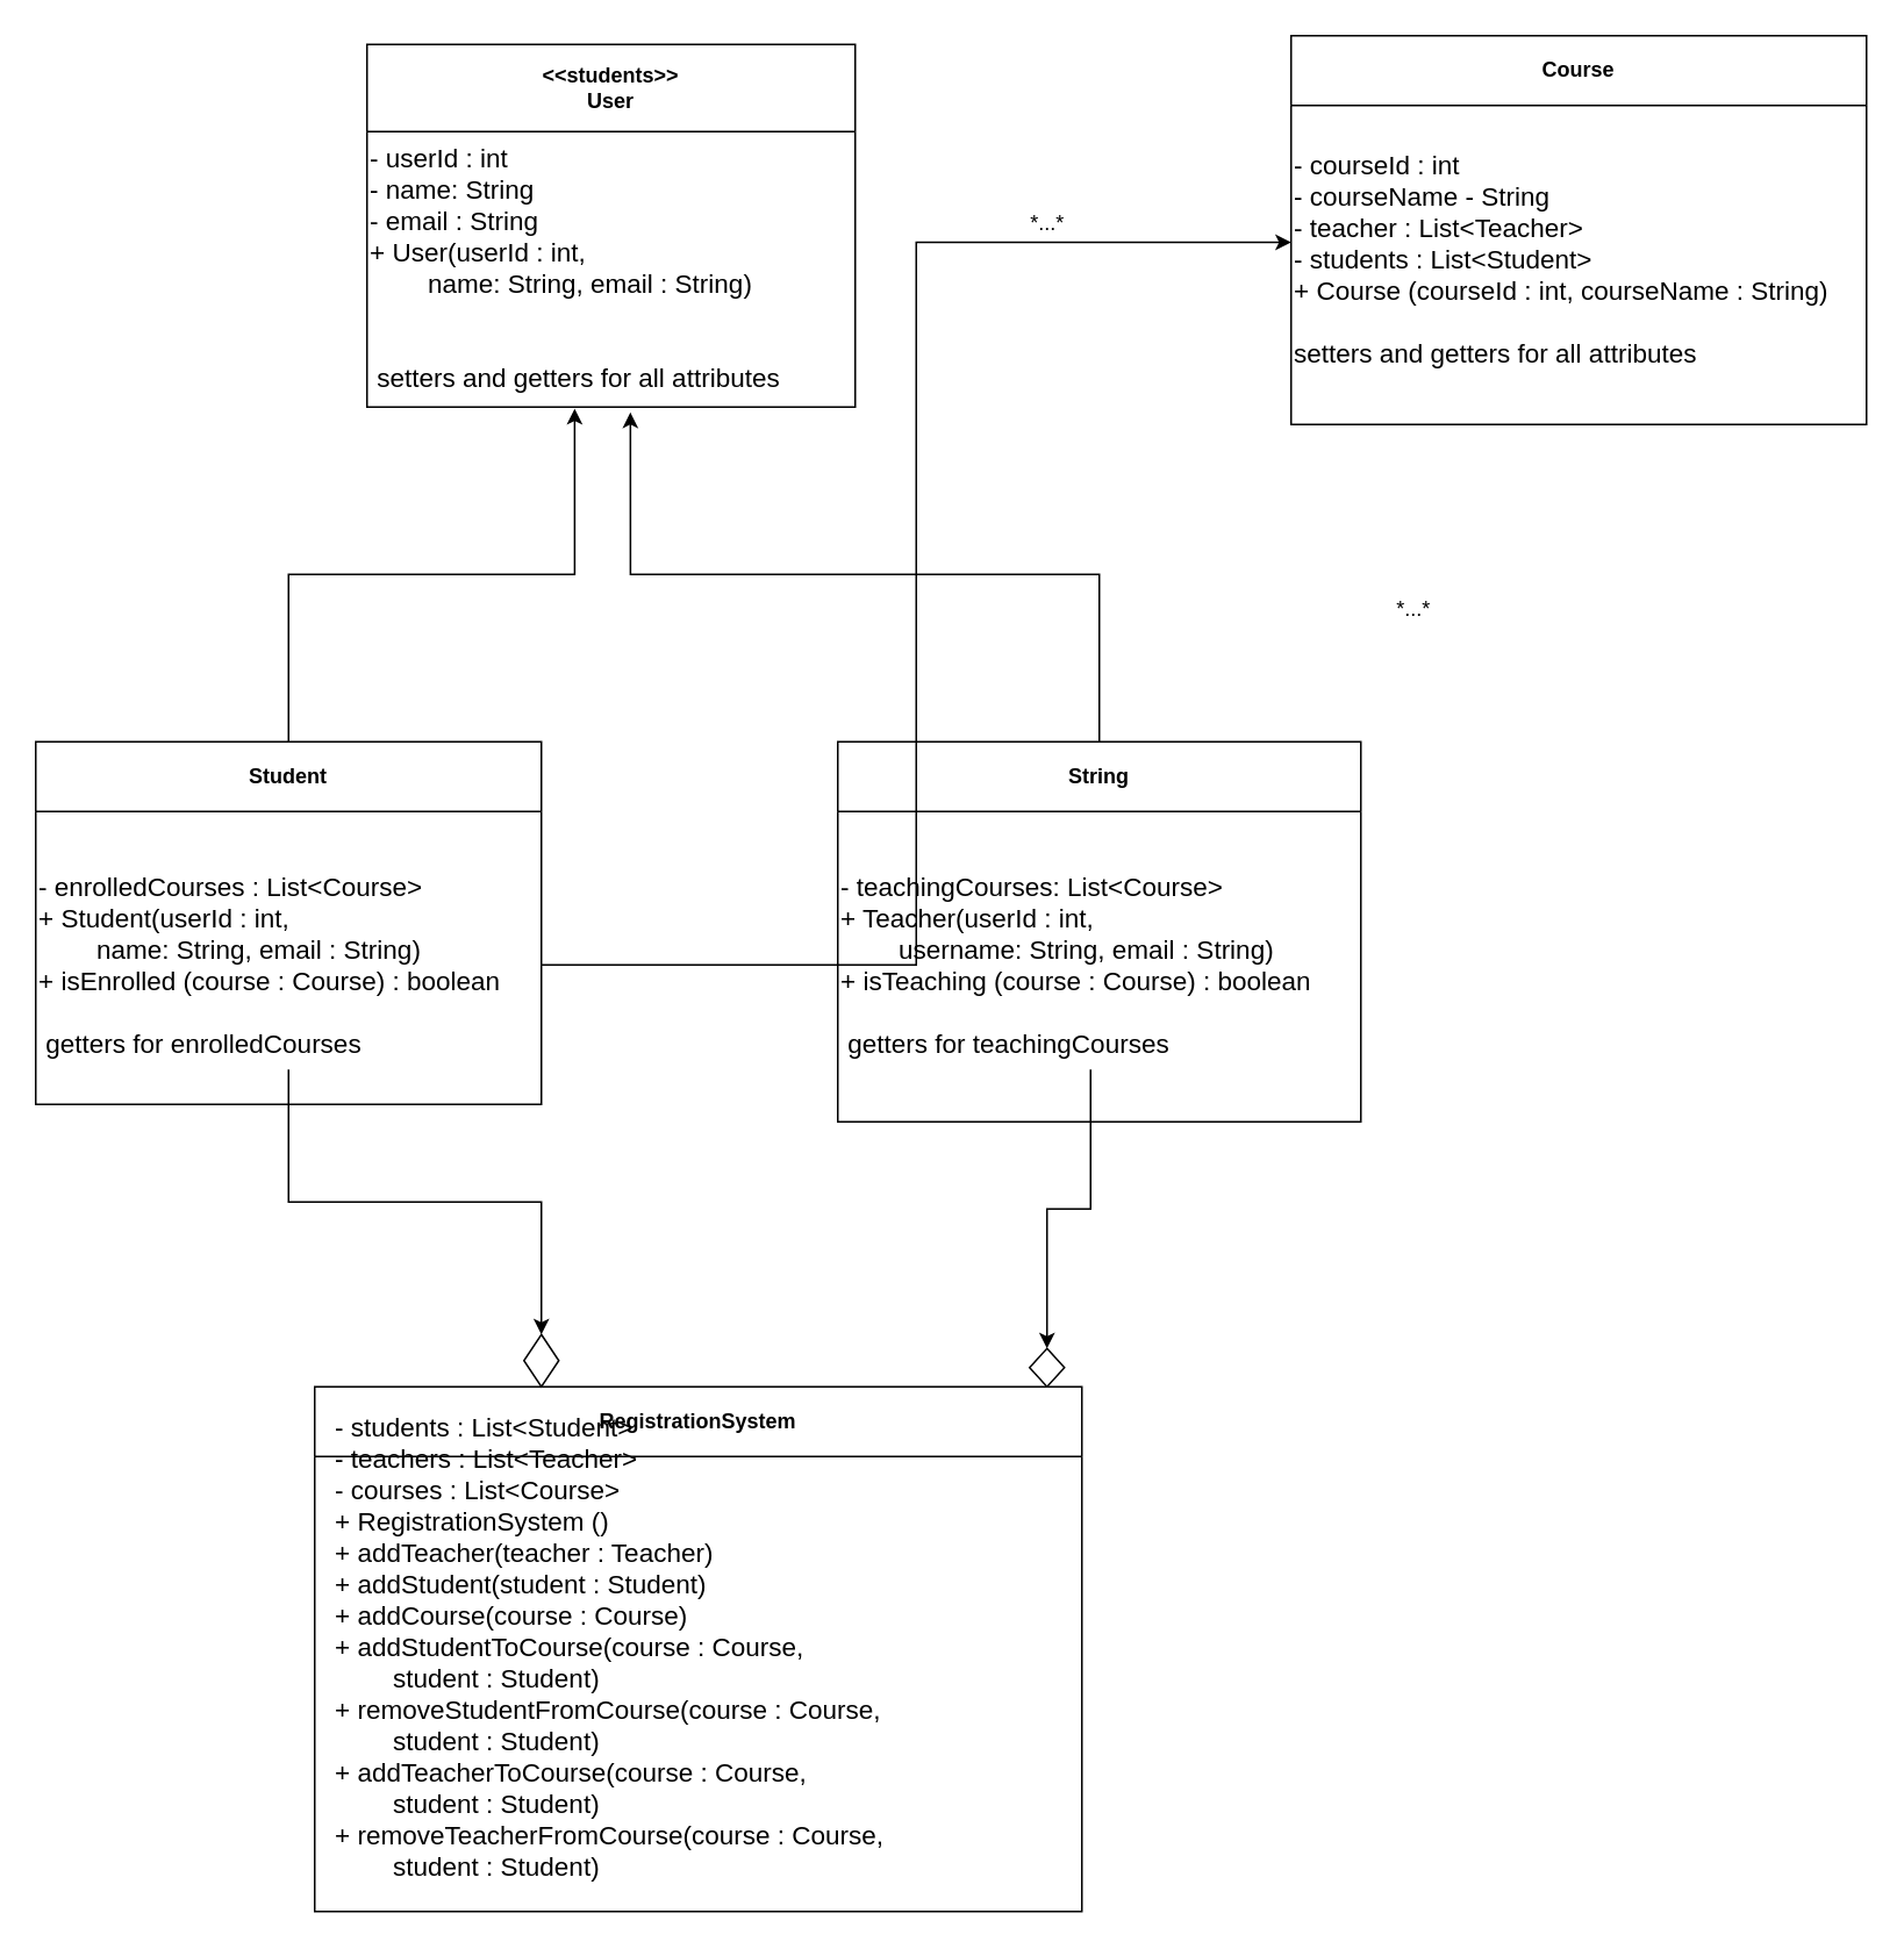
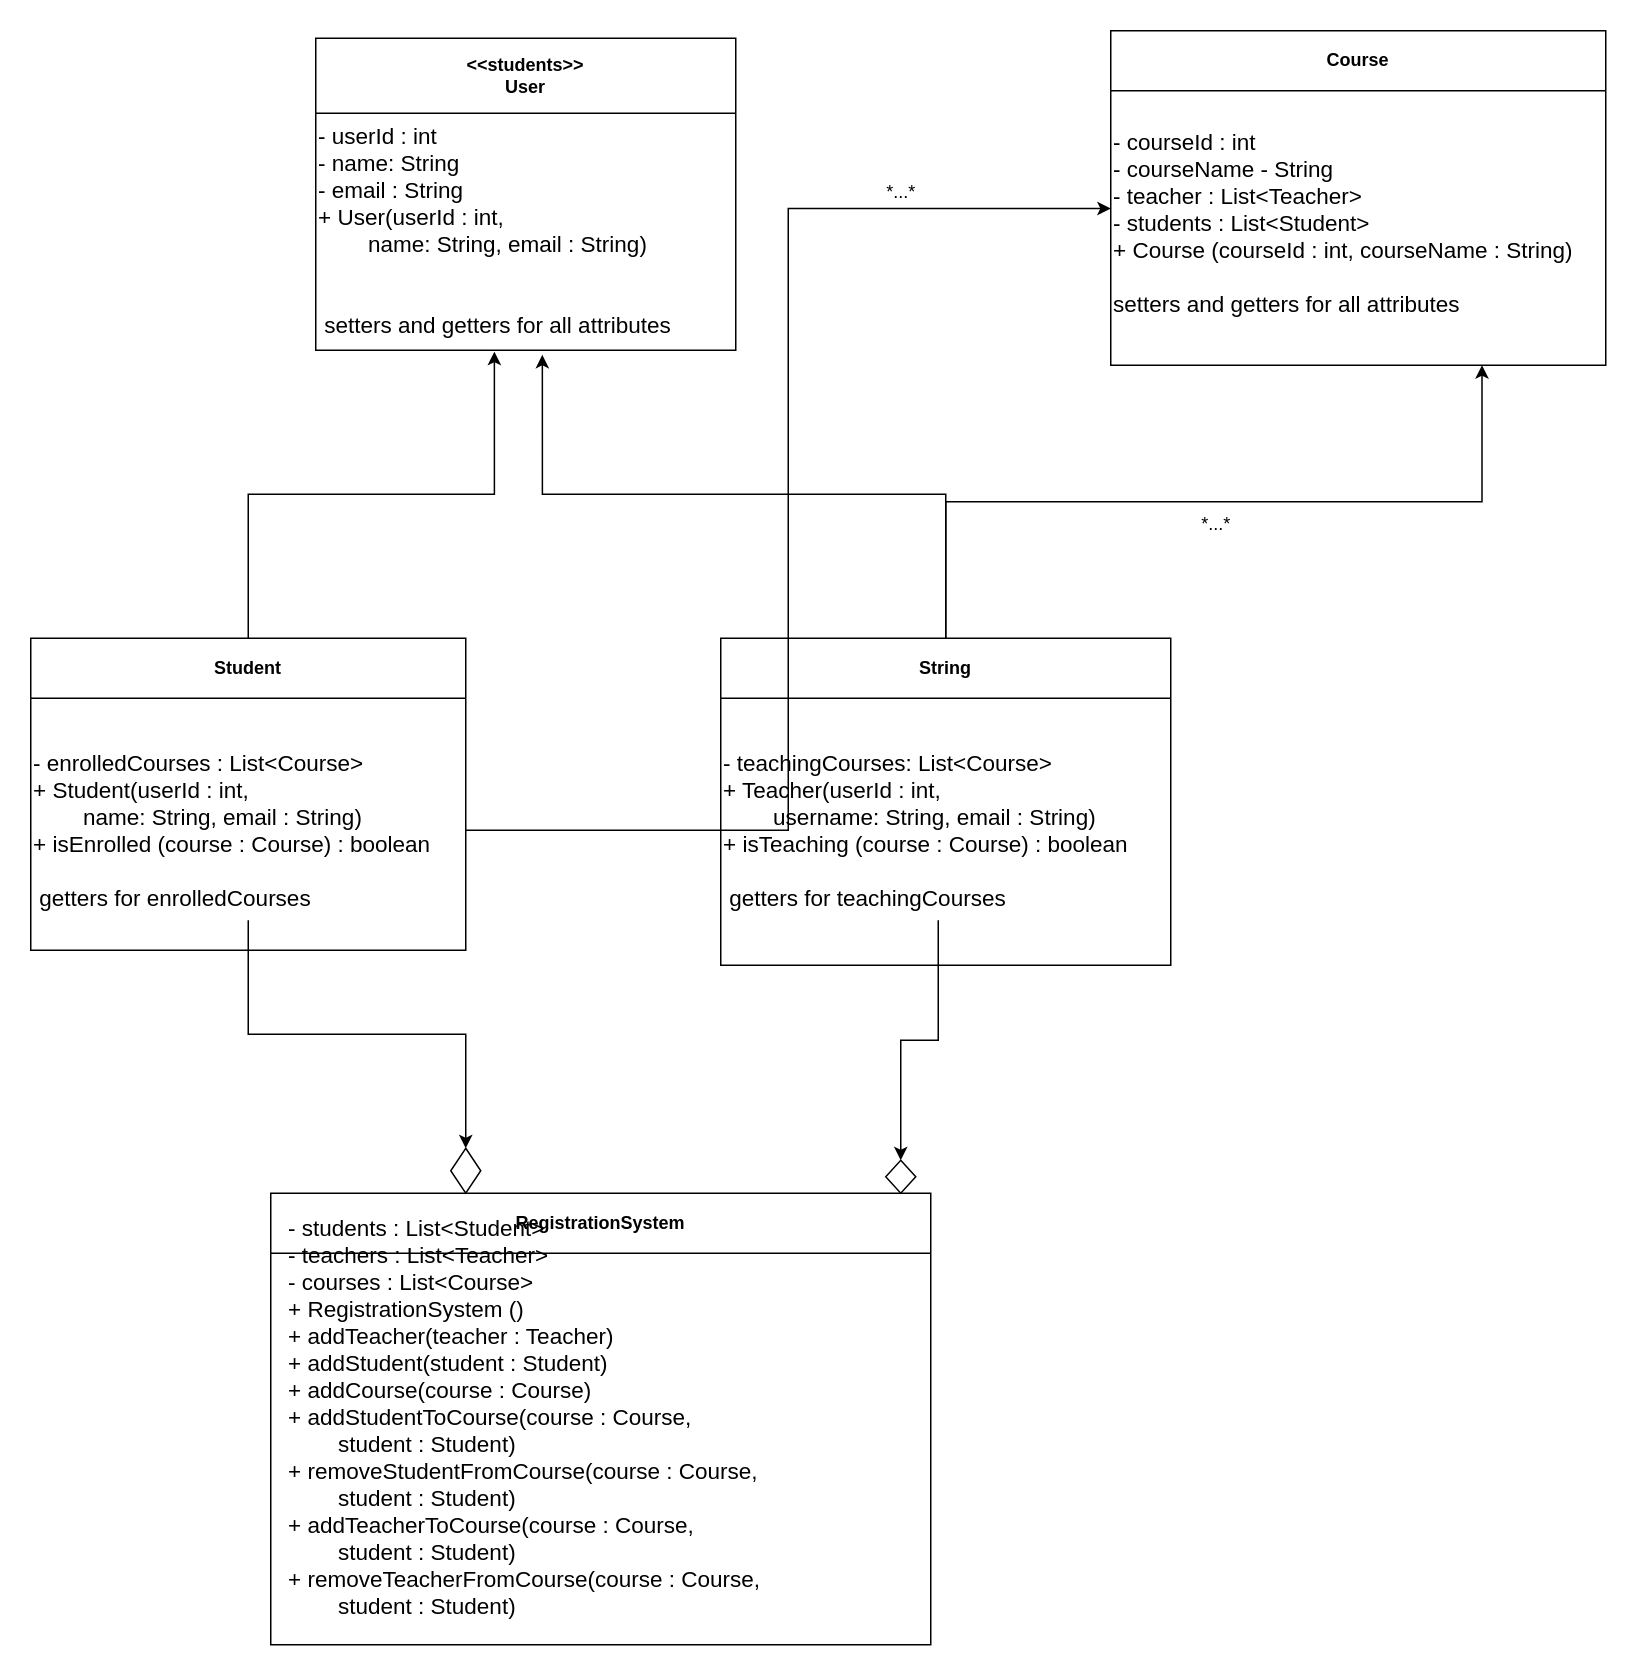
+ <mxCell id="6" style="edgeStyle=orthogonalEdgeStyle;rounded=0;orthogonalLoop=1;jettySize=auto;html=1;exitX=0.5;exitY=0;exitDx=0;exitDy=0;entryX=0.75;entryY=1;entryDx=0;entryDy=0;" edge="1" parent="1" source="7" target="9"><mxGeometry relative="1" as="geometry" /></mxCell>
